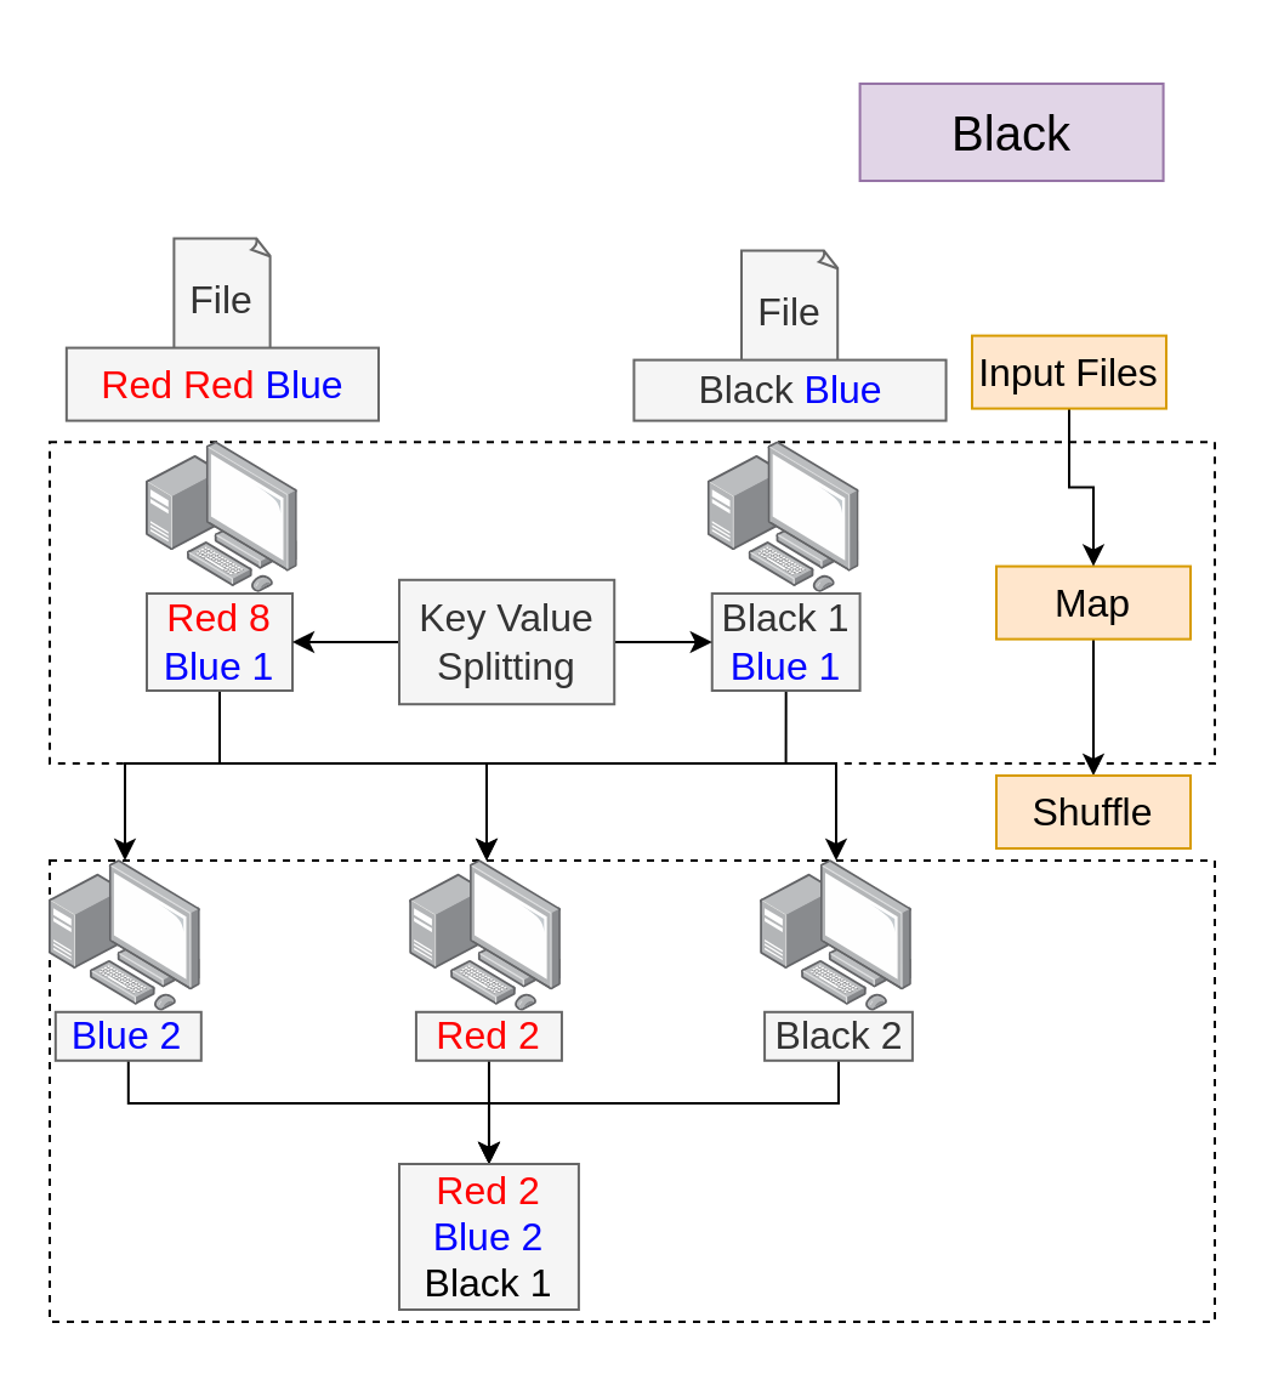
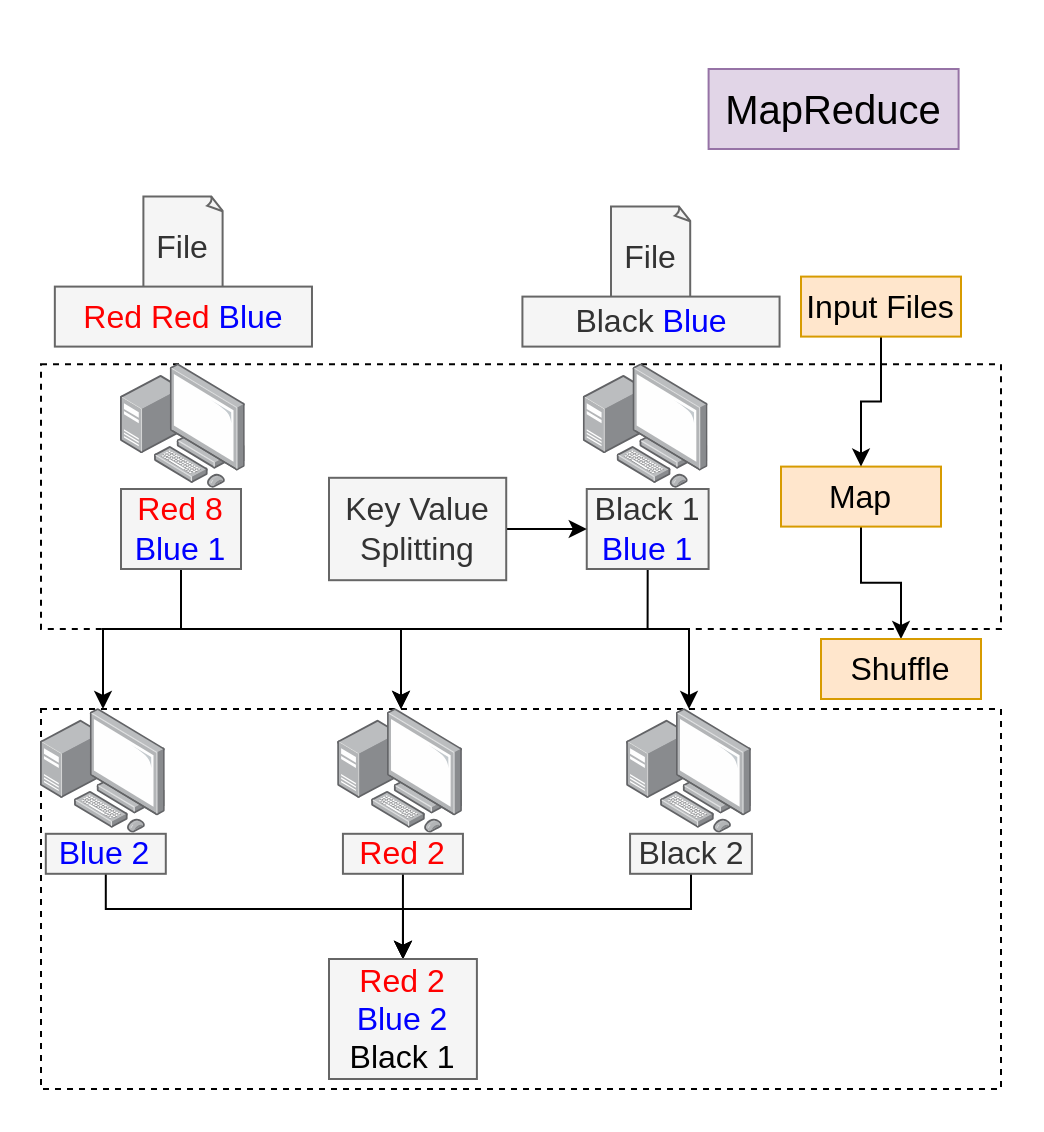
- <mxCell id="6" value="&lt;font style=&quot;font-size: 20px;&quot;&gt;Black&lt;/font&gt;" style="rounded=0;whiteSpace=wrap;html=1;fillColor=#e1d5e7;strokeColor=#9673a6;" parent="1" vertex="1"><mxGeometry x="353.8" y="34" width="125" height="40" as="geometry" /></mxCell>
+ <mxCell id="6" value="&lt;font style=&quot;font-size: 20px;&quot;&gt;MapReduce&lt;/font&gt;" style="rounded=0;whiteSpace=wrap;html=1;fillColor=#e1d5e7;strokeColor=#9673a6;" parent="1" vertex="1"><mxGeometry x="353.8" y="34" width="125" height="40" as="geometry" /></mxCell>
- <mxCell id="22" value="&lt;font style=&quot;font-size: 16px;&quot;&gt;Map&lt;/font&gt;" style="text;html=1;strokeColor=#d79b00;fillColor=#ffe6cc;align=center;verticalAlign=middle;whiteSpace=wrap;rounded=0;" parent="1" vertex="1"><mxGeometry x="410" y="232.8" width="80" height="30" as="geometry" /></mxCell>
+ <mxCell id="22" value="&lt;font style=&quot;font-size: 16px;&quot;&gt;Map&lt;/font&gt;" style="text;html=1;strokeColor=#d79b00;fillColor=#ffe6cc;align=center;verticalAlign=middle;whiteSpace=wrap;rounded=0;" parent="1" vertex="1"><mxGeometry x="390" y="232.8" width="80" height="30" as="geometry" /></mxCell>
- <mxCell id="33" style="edgeStyle=orthogonalEdgeStyle;rounded=0;orthogonalLoop=1;jettySize=auto;html=1;" parent="1" source="35" target="11" edge="1"><mxGeometry relative="1" as="geometry" /></mxCell>
